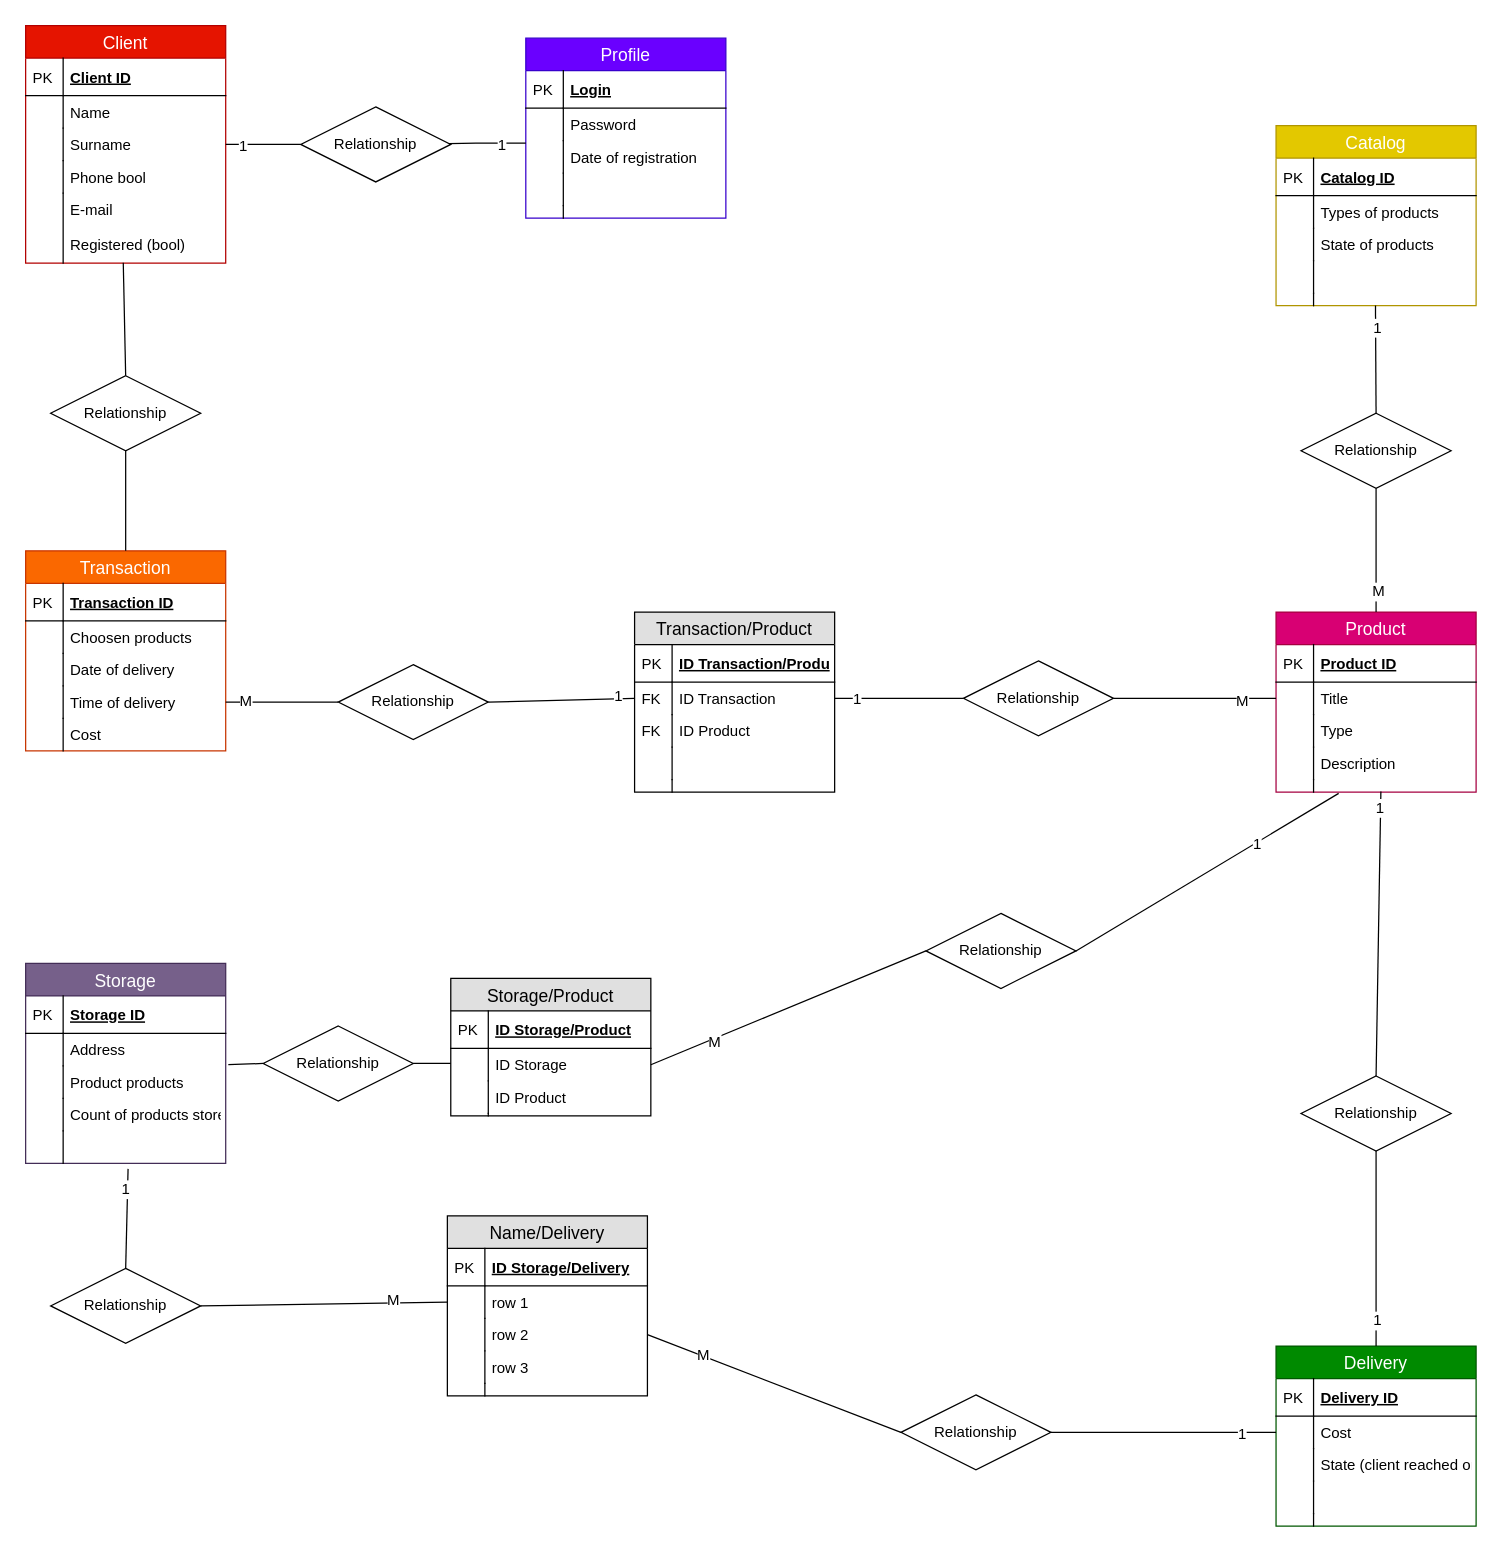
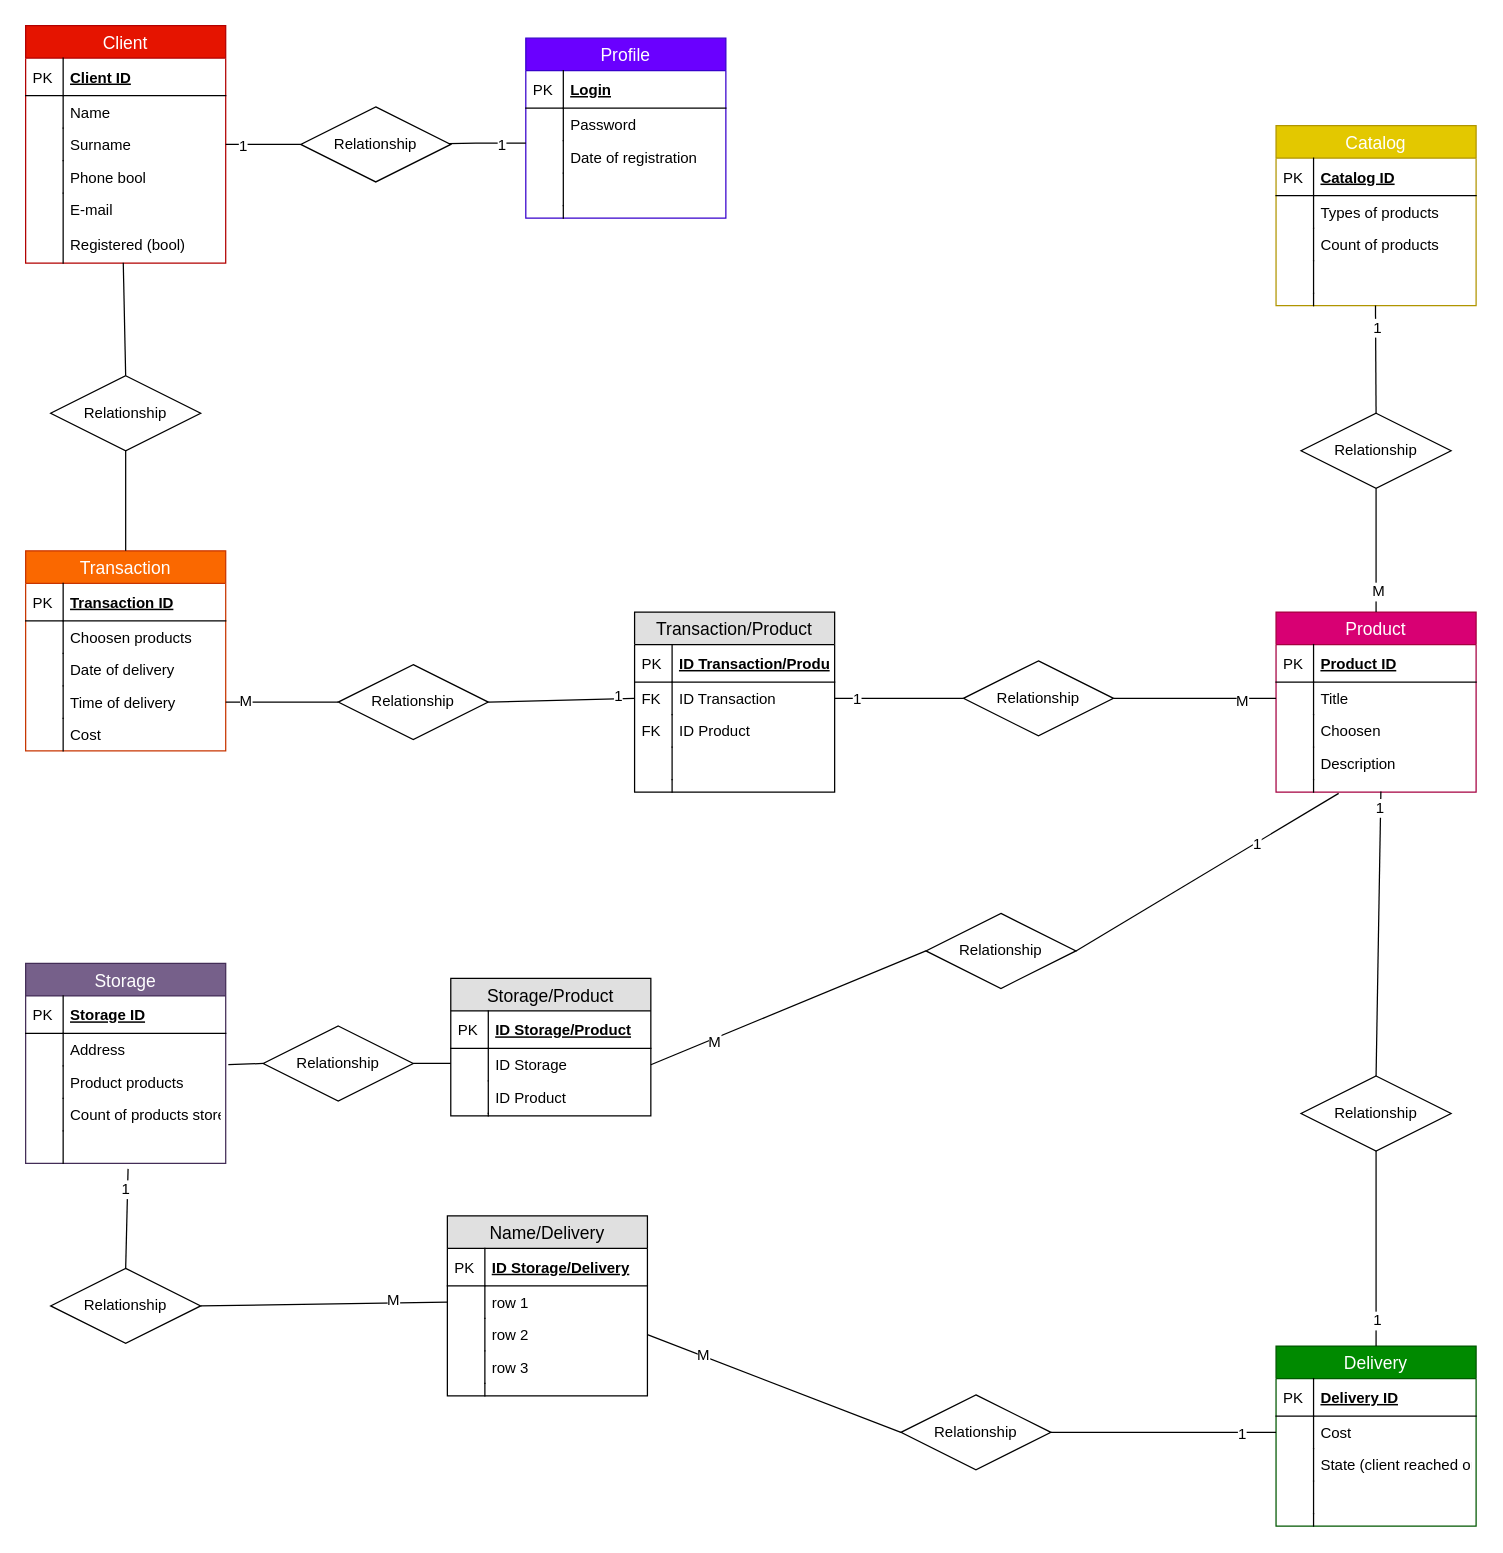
- <mxCell id="62" value="State of products" style="shape=partialRectangle;top=0;left=0;right=0;bottom=0;align=left;verticalAlign=top;fillColor=none;spacingLeft=34;spacingRight=4;overflow=hidden;rotatable=0;points=[[0,0.5],[1,0.5]];portConstraint=eastwest;dropTarget=0;fontSize=12;" parent="57" vertex="1"><mxGeometry y="82" width="160" height="26" as="geometry" /></mxCell>
+ <mxCell id="62" value="Count of products" style="shape=partialRectangle;top=0;left=0;right=0;bottom=0;align=left;verticalAlign=top;fillColor=none;spacingLeft=34;spacingRight=4;overflow=hidden;rotatable=0;points=[[0,0.5],[1,0.5]];portConstraint=eastwest;dropTarget=0;fontSize=12;" parent="57" vertex="1"><mxGeometry y="82" width="160" height="26" as="geometry" /></mxCell>
- <mxCell id="29" value="Type" style="shape=partialRectangle;top=0;left=0;right=0;bottom=0;align=left;verticalAlign=top;fillColor=none;spacingLeft=34;spacingRight=4;overflow=hidden;rotatable=0;points=[[0,0.5],[1,0.5]];portConstraint=eastwest;dropTarget=0;fontSize=12;" parent="24" vertex="1"><mxGeometry y="82" width="160" height="26" as="geometry" /></mxCell>
+ <mxCell id="29" value="Choosen" style="shape=partialRectangle;top=0;left=0;right=0;bottom=0;align=left;verticalAlign=top;fillColor=none;spacingLeft=34;spacingRight=4;overflow=hidden;rotatable=0;points=[[0,0.5],[1,0.5]];portConstraint=eastwest;dropTarget=0;fontSize=12;" parent="24" vertex="1"><mxGeometry y="82" width="160" height="26" as="geometry" /></mxCell>
